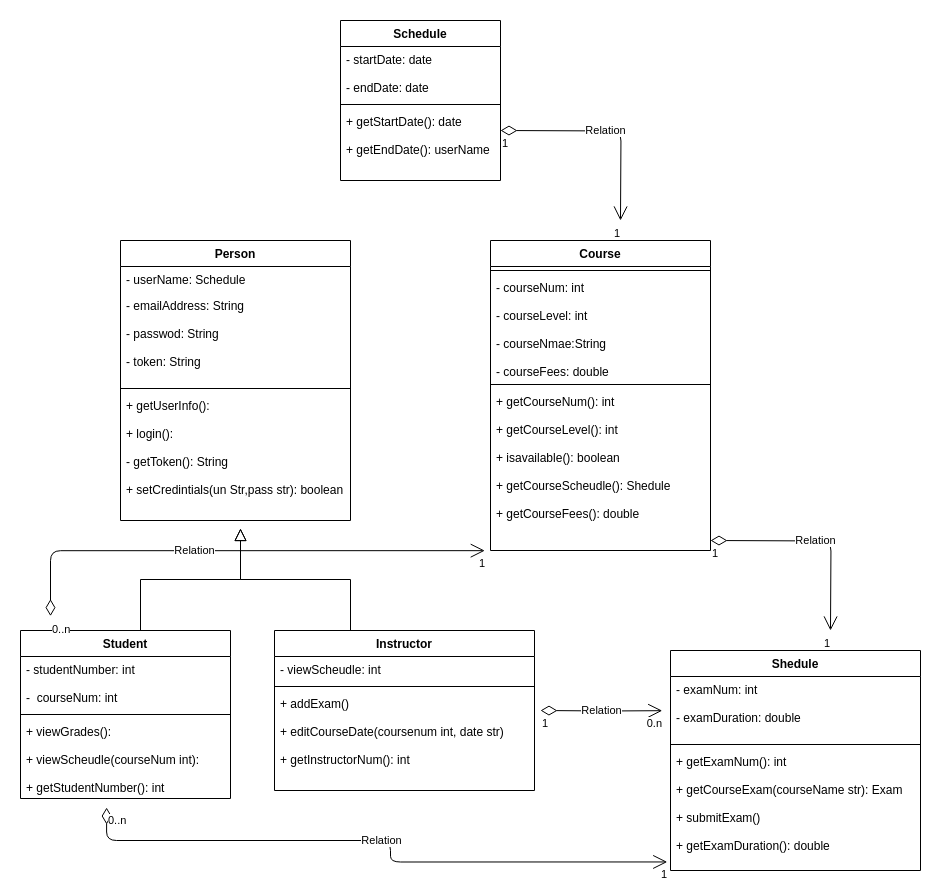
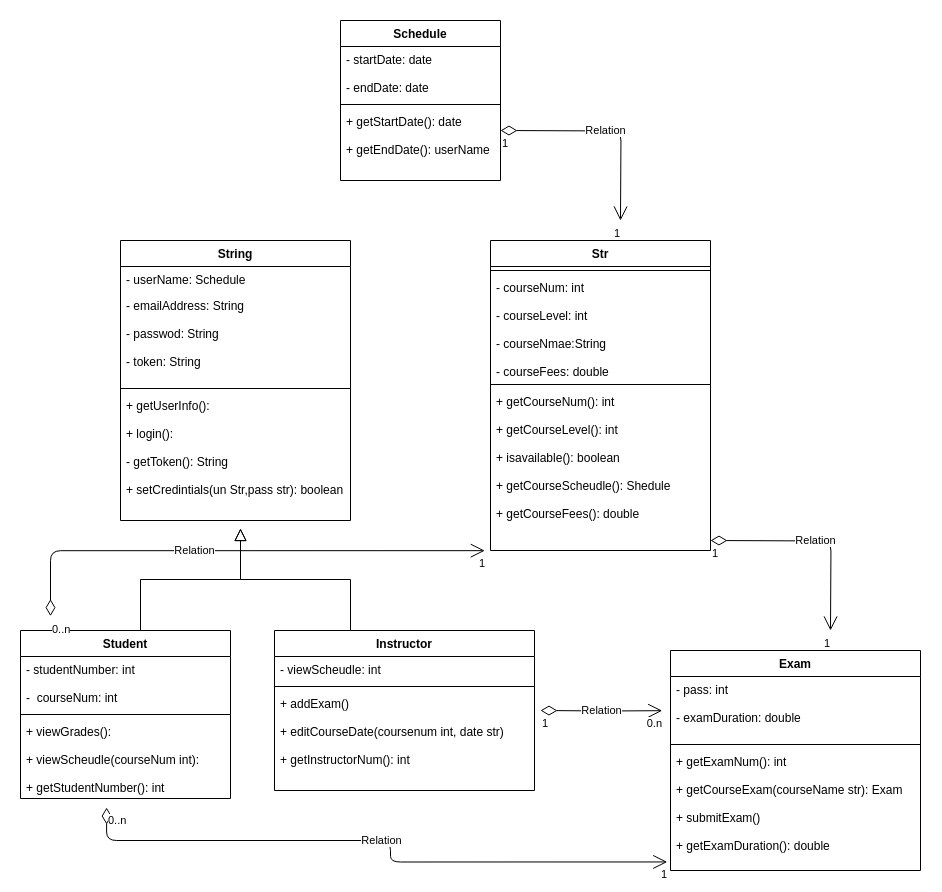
- <mxCell id="4" value="Person" style="swimlane;fontStyle=1;align=center;verticalAlign=top;childLayout=stackLayout;horizontal=1;startSize=26;horizontalStack=0;resizeParent=1;resizeParentMax=0;resizeLast=0;collapsible=1;marginBottom=0;" vertex="1" parent="1"><mxGeometry x="120" y="240" width="230" height="280" as="geometry" /></mxCell>
+ <mxCell id="4" value="String" style="swimlane;fontStyle=1;align=center;verticalAlign=top;childLayout=stackLayout;horizontal=1;startSize=26;horizontalStack=0;resizeParent=1;resizeParentMax=0;resizeLast=0;collapsible=1;marginBottom=0;" vertex="1" parent="1"><mxGeometry x="120" y="240" width="230" height="280" as="geometry" /></mxCell>
- <mxCell id="17" value="Course" style="swimlane;fontStyle=1;align=center;verticalAlign=top;childLayout=stackLayout;horizontal=1;startSize=26;horizontalStack=0;resizeParent=1;resizeParentMax=0;resizeLast=0;collapsible=1;marginBottom=0;" vertex="1" parent="1"><mxGeometry x="490" y="240" width="220" height="310" as="geometry" /></mxCell>
+ <mxCell id="17" value="Str" style="swimlane;fontStyle=1;align=center;verticalAlign=top;childLayout=stackLayout;horizontal=1;startSize=26;horizontalStack=0;resizeParent=1;resizeParentMax=0;resizeLast=0;collapsible=1;marginBottom=0;" vertex="1" parent="1"><mxGeometry x="490" y="240" width="220" height="310" as="geometry" /></mxCell>
- <mxCell id="22" value="Shedule" style="swimlane;fontStyle=1;align=center;verticalAlign=top;childLayout=stackLayout;horizontal=1;startSize=26;horizontalStack=0;resizeParent=1;resizeParentMax=0;resizeLast=0;collapsible=1;marginBottom=0;" vertex="1" parent="1"><mxGeometry x="670" y="650" width="250" height="220" as="geometry" /></mxCell>
+ <mxCell id="22" value="Exam" style="swimlane;fontStyle=1;align=center;verticalAlign=top;childLayout=stackLayout;horizontal=1;startSize=26;horizontalStack=0;resizeParent=1;resizeParentMax=0;resizeLast=0;collapsible=1;marginBottom=0;" vertex="1" parent="1"><mxGeometry x="670" y="650" width="250" height="220" as="geometry" /></mxCell>
- <mxCell id="23" value="- examNum: int&#10;&#10;- examDuration: double&#10;&#10; " style="text;strokeColor=none;fillColor=none;align=left;verticalAlign=top;spacingLeft=4;spacingRight=4;overflow=hidden;rotatable=0;points=[[0,0.5],[1,0.5]];portConstraint=eastwest;" vertex="1" parent="22"><mxGeometry y="26" width="250" height="64" as="geometry" /></mxCell>
+ <mxCell id="23" value="- pass: int&#10;&#10;- examDuration: double&#10;&#10; " style="text;strokeColor=none;fillColor=none;align=left;verticalAlign=top;spacingLeft=4;spacingRight=4;overflow=hidden;rotatable=0;points=[[0,0.5],[1,0.5]];portConstraint=eastwest;" vertex="1" parent="22"><mxGeometry y="26" width="250" height="64" as="geometry" /></mxCell>
